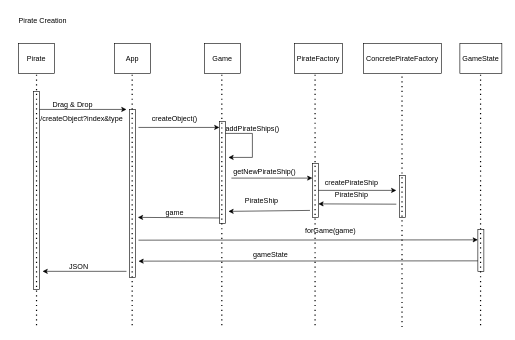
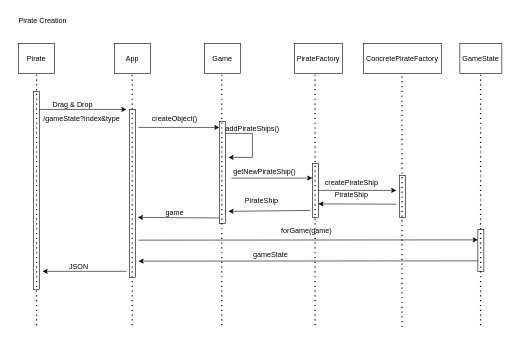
- <mxCell id="13" value="/createObject?index&amp;amp;type" style="text;html=1;align=center;verticalAlign=middle;resizable=0;points=[];autosize=1;strokeColor=none;fillColor=none;" parent="1" vertex="1"><mxGeometry x="55" y="182" width="160" height="30" as="geometry" /></mxCell>
+ <mxCell id="13" value="/gameState?index&amp;amp;type" style="text;html=1;align=center;verticalAlign=middle;resizable=0;points=[];autosize=1;strokeColor=none;fillColor=none;" parent="1" vertex="1"><mxGeometry x="55" y="182" width="160" height="30" as="geometry" /></mxCell>
- <mxCell id="27" value="forGame(game)" style="text;html=1;align=center;verticalAlign=middle;resizable=0;points=[];autosize=1;strokeColor=none;fillColor=none;" parent="1" vertex="1"><mxGeometry x="495" y="370" width="110" height="30" as="geometry" /></mxCell>
+ <mxCell id="27" value="forGame(game)" style="text;html=1;align=center;verticalAlign=middle;resizable=0;points=[];autosize=1;strokeColor=none;fillColor=none;" parent="1" vertex="1"><mxGeometry x="455" y="370" width="110" height="30" as="geometry" /></mxCell>
